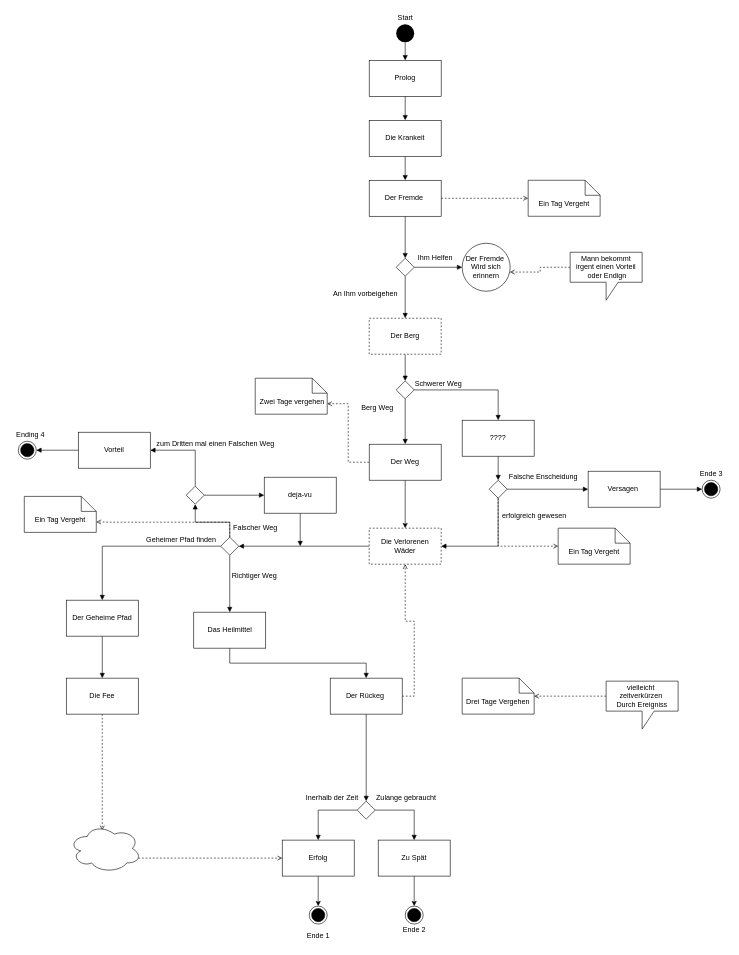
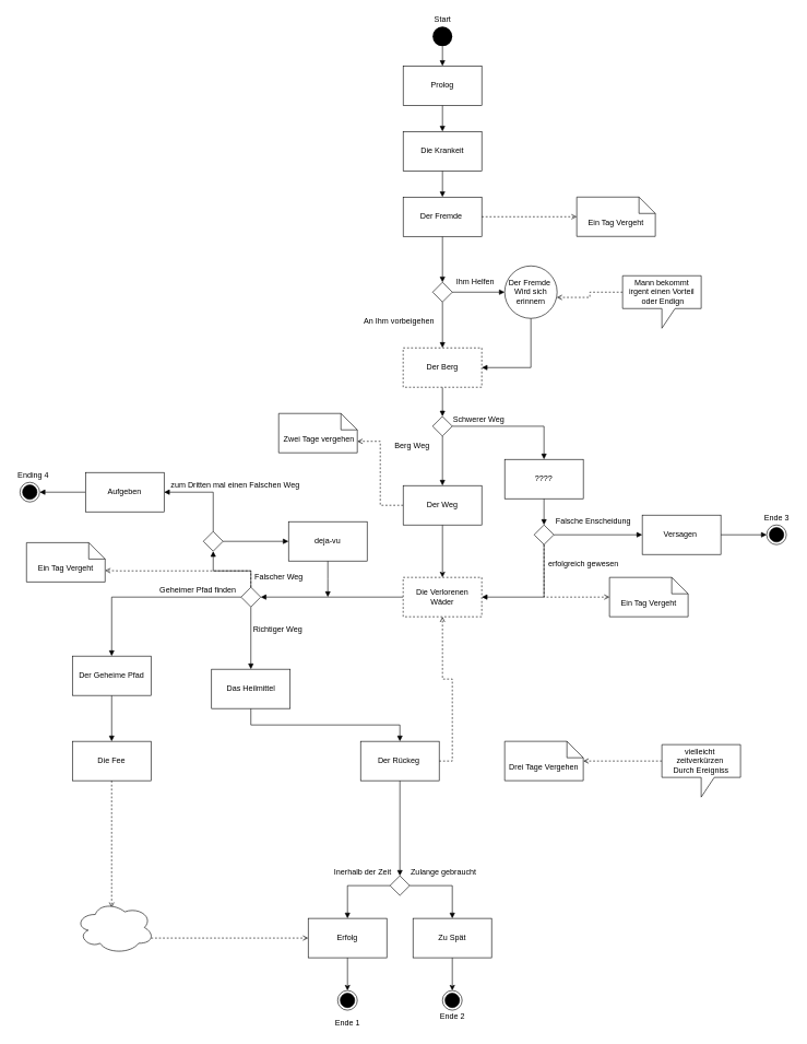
+ <mxCell id="23" style="edgeStyle=orthogonalEdgeStyle;rounded=0;orthogonalLoop=1;jettySize=auto;html=1;entryX=1;entryY=0.5;entryDx=0;entryDy=0;exitX=0.5;exitY=1;exitDx=0;exitDy=0;endArrow=block;endFill=1;" parent="1" source="25" target="19" edge="1"><mxGeometry relative="1" as="geometry" /></mxCell>
- <mxCell id="83" value="Vorteil" style="rounded=0;whiteSpace=wrap;html=1;" parent="1" vertex="1"><mxGeometry x="130" y="720" width="120" height="60" as="geometry" /></mxCell>
+ <mxCell id="83" value="Aufgeben" style="rounded=0;whiteSpace=wrap;html=1;" parent="1" vertex="1"><mxGeometry x="130" y="720" width="120" height="60" as="geometry" /></mxCell>
